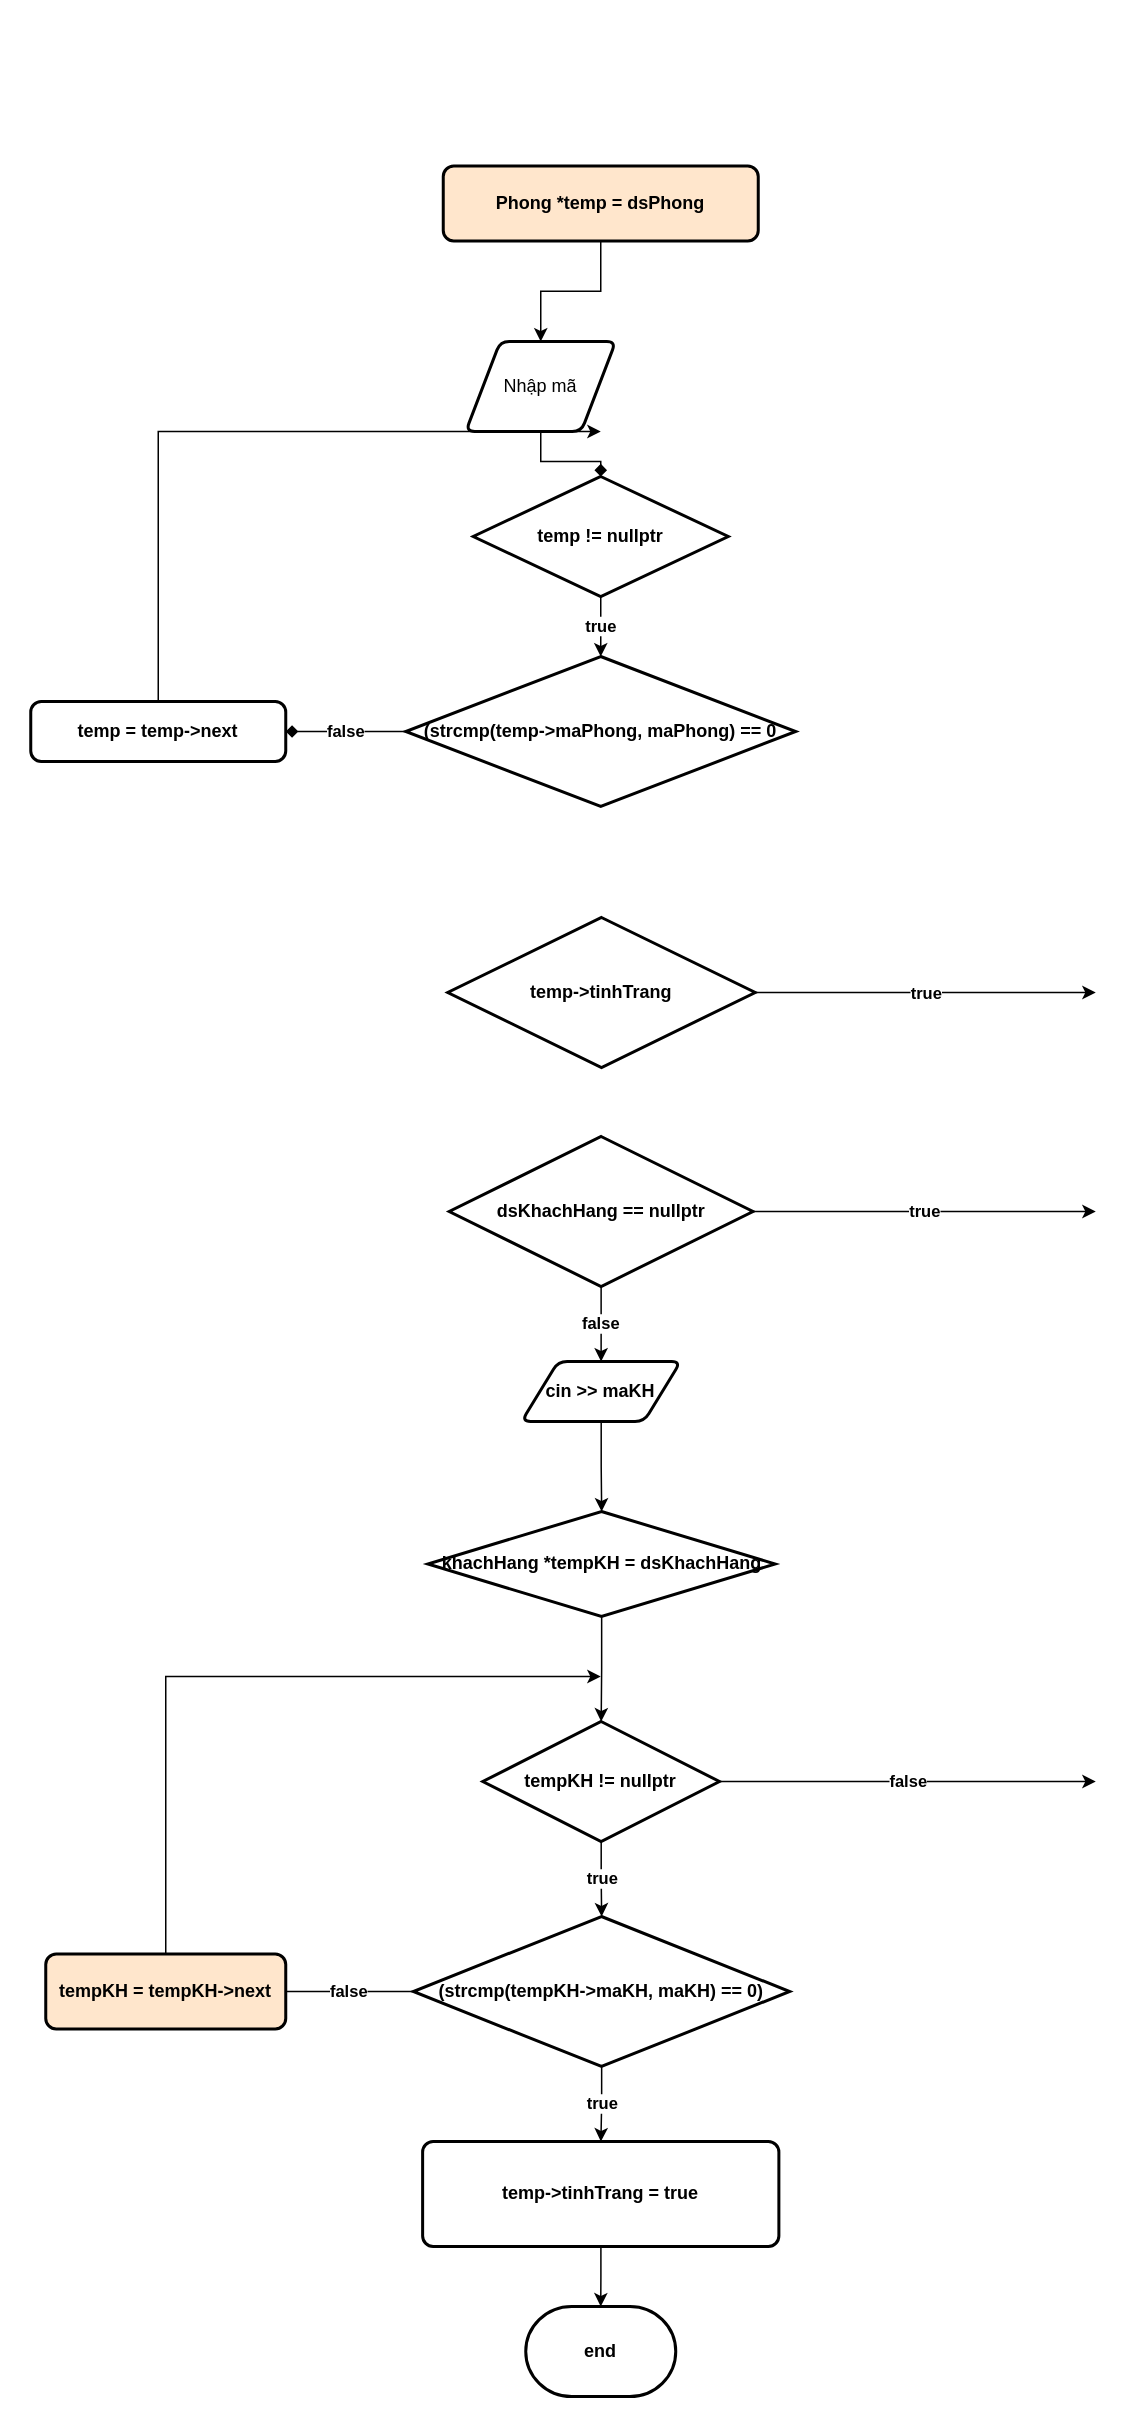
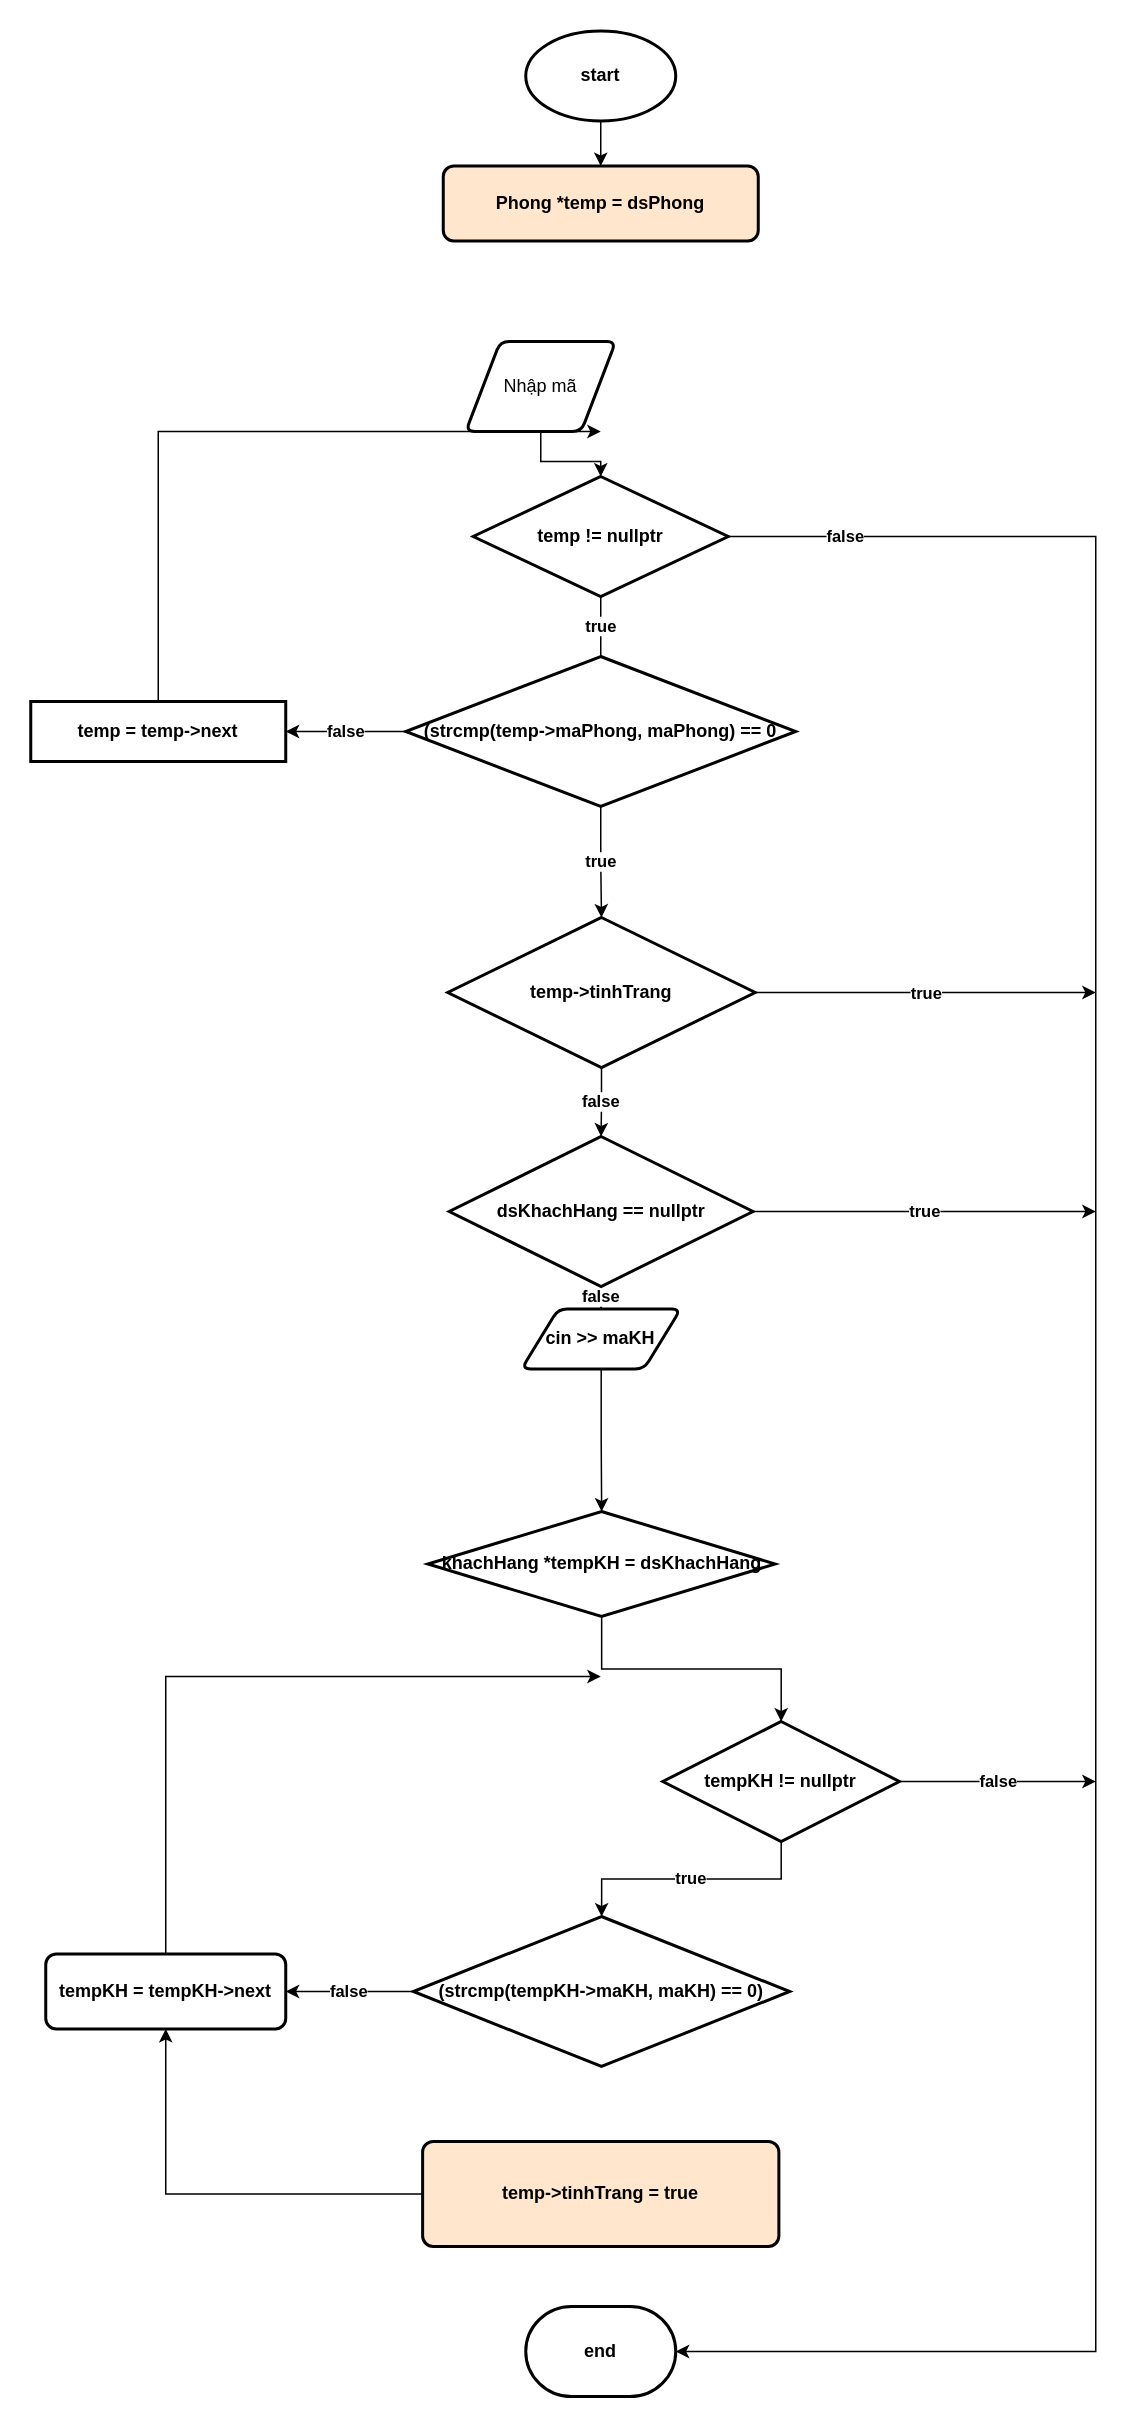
+ <mxCell id="3" value="start" style="strokeWidth=2;html=1;shape=mxgraph.flowchart.start_1;whiteSpace=wrap;fontStyle=1" parent="1" vertex="1"><mxGeometry x="350" y="20" width="100" height="60" as="geometry" /></mxCell>
+ <mxCell id="2" style="edgeStyle=orthogonalEdgeStyle;rounded=0;orthogonalLoop=1;jettySize=auto;html=1;fontStyle=1" parent="1" source="3" target="5" edge="1"><mxGeometry relative="1" as="geometry"><mxPoint x="400" y="150" as="targetPoint" /></mxGeometry></mxCell>
- <mxCell id="4" style="edgeStyle=orthogonalEdgeStyle;rounded=0;orthogonalLoop=1;jettySize=auto;html=1;" edge="1" parent="1" source="5" target="36"><mxGeometry relative="1" as="geometry"><mxPoint x="400" y="207" as="targetPoint" /></mxGeometry></mxCell>
- <mxCell id="35" style="edgeStyle=orthogonalEdgeStyle;rounded=0;orthogonalLoop=1;jettySize=auto;html=1;entryX=0.5;entryY=0;entryDx=0;entryDy=0;entryPerimeter=0;endArrow=diamond;" edge="1" parent="1" source="36" target="8"><mxGeometry relative="1" as="geometry" /></mxCell>
+ <mxCell id="35" style="edgeStyle=orthogonalEdgeStyle;rounded=0;orthogonalLoop=1;jettySize=auto;html=1;entryX=0.5;entryY=0;entryDx=0;entryDy=0;entryPerimeter=0;" edge="1" parent="1" source="36" target="8"><mxGeometry relative="1" as="geometry" /></mxCell>
- <mxCell id="6" value="true" style="edgeStyle=orthogonalEdgeStyle;rounded=0;orthogonalLoop=1;jettySize=auto;html=1;fontStyle=1" parent="1" source="8" target="11" edge="1"><mxGeometry relative="1" as="geometry"><mxPoint x="400" y="497" as="targetPoint" /></mxGeometry></mxCell>
+ <mxCell id="6" value="true" style="edgeStyle=orthogonalEdgeStyle;rounded=0;orthogonalLoop=1;jettySize=auto;html=1;fontStyle=1;endArrow=none;" parent="1" source="8" target="11" edge="1"><mxGeometry relative="1" as="geometry"><mxPoint x="400" y="497" as="targetPoint" /></mxGeometry></mxCell>
- <mxCell id="32" value="temp = temp-&amp;gt;next" style="rounded=1;whiteSpace=wrap;html=1;absoluteArcSize=1;arcSize=14;strokeWidth=2;fontStyle=1" parent="1" vertex="1"><mxGeometry x="20" y="467" width="170" height="40" as="geometry" /></mxCell>
+ <mxCell id="32" value="temp = temp-&amp;gt;next" style="whiteSpace=wrap;html=1;absoluteArcSize=1;arcSize=14;strokeWidth=2;fontStyle=1;rounded=0;" parent="1" vertex="1"><mxGeometry x="20" y="467" width="170" height="40" as="geometry" /></mxCell>
- <mxCell id="10" value="false" style="edgeStyle=orthogonalEdgeStyle;rounded=0;orthogonalLoop=1;jettySize=auto;html=1;fontStyle=1;endArrow=diamond;" parent="1" source="11" target="32" edge="1"><mxGeometry relative="1" as="geometry"><mxPoint x="170" y="547" as="targetPoint" /></mxGeometry></mxCell>
+ <mxCell id="10" value="false" style="edgeStyle=orthogonalEdgeStyle;rounded=0;orthogonalLoop=1;jettySize=auto;html=1;fontStyle=1" parent="1" source="11" target="32" edge="1"><mxGeometry relative="1" as="geometry"><mxPoint x="170" y="547" as="targetPoint" /></mxGeometry></mxCell>
+ <mxCell id="9" value="true" style="edgeStyle=orthogonalEdgeStyle;rounded=0;orthogonalLoop=1;jettySize=auto;html=1;fontStyle=1" parent="1" source="11" target="14" edge="1"><mxGeometry relative="1" as="geometry"><mxPoint x="400" y="667" as="targetPoint" /></mxGeometry></mxCell>
+ <mxCell id="12" value="false" style="edgeStyle=orthogonalEdgeStyle;rounded=0;orthogonalLoop=1;jettySize=auto;html=1;entryX=0.5;entryY=0;entryDx=0;entryDy=0;entryPerimeter=0;fontStyle=1" parent="1" source="14" target="17" edge="1"><mxGeometry relative="1" as="geometry"><mxPoint x="400.5" y="781" as="targetPoint" /></mxGeometry></mxCell>
- <mxCell id="19" value="cin &amp;gt;&amp;gt; maKH" style="shape=parallelogram;html=1;strokeWidth=2;perimeter=parallelogramPerimeter;whiteSpace=wrap;rounded=1;arcSize=12;size=0.23;fontStyle=1" parent="1" vertex="1"><mxGeometry x="347.22" y="907" width="106.06" height="40" as="geometry" /></mxCell>
+ <mxCell id="19" value="cin &amp;gt;&amp;gt; maKH" style="shape=parallelogram;html=1;strokeWidth=2;perimeter=parallelogramPerimeter;whiteSpace=wrap;rounded=1;arcSize=12;size=0.23;fontStyle=1" parent="1" vertex="1"><mxGeometry x="347.22" y="872" width="106.06" height="40" as="geometry" /></mxCell>
+ <mxCell id="7" value="false" style="edgeStyle=orthogonalEdgeStyle;rounded=0;orthogonalLoop=1;jettySize=auto;html=1;exitX=1;exitY=0.5;exitDx=0;exitDy=0;exitPerimeter=0;entryX=1;entryY=0.5;entryDx=0;entryDy=0;entryPerimeter=0;fontStyle=1" parent="1" source="8" target="30" edge="1"><mxGeometry x="-0.91" relative="1" as="geometry"><mxPoint x="730" y="1777" as="targetPoint" /><Array as="points"><mxPoint x="730" y="357" /><mxPoint x="730" y="1567" /></Array><mxPoint as="offset" /></mxGeometry></mxCell>
- <mxCell id="24" value="tempKH != nullptr" style="strokeWidth=2;html=1;shape=mxgraph.flowchart.decision;whiteSpace=wrap;fontStyle=1" parent="1" vertex="1"><mxGeometry x="321.38" y="1147" width="157.75" height="80" as="geometry" /></mxCell>
+ <mxCell id="24" value="tempKH != nullptr" style="strokeWidth=2;html=1;shape=mxgraph.flowchart.decision;whiteSpace=wrap;fontStyle=1" parent="1" vertex="1"><mxGeometry x="441.38" y="1147" width="157.75" height="80" as="geometry" /></mxCell>
- <mxCell id="34" value="tempKH = tempKH-&amp;gt;next" style="rounded=1;whiteSpace=wrap;html=1;absoluteArcSize=1;arcSize=14;strokeWidth=2;fontStyle=1;fillColor=#ffe6cc;" parent="1" vertex="1"><mxGeometry x="30" y="1302" width="160" height="50" as="geometry" /></mxCell>
+ <mxCell id="34" value="tempKH = tempKH-&amp;gt;next" style="rounded=1;whiteSpace=wrap;html=1;absoluteArcSize=1;arcSize=14;strokeWidth=2;fontStyle=1" parent="1" vertex="1"><mxGeometry x="30" y="1302" width="160" height="50" as="geometry" /></mxCell>
- <mxCell id="26" value="false" style="edgeStyle=orthogonalEdgeStyle;rounded=0;orthogonalLoop=1;jettySize=auto;html=1;fontStyle=1;endArrow=none;" parent="1" source="27" target="34" edge="1"><mxGeometry relative="1" as="geometry"><mxPoint x="160" y="1391" as="targetPoint" /></mxGeometry></mxCell>
+ <mxCell id="26" value="false" style="edgeStyle=orthogonalEdgeStyle;rounded=0;orthogonalLoop=1;jettySize=auto;html=1;fontStyle=1" parent="1" source="27" target="34" edge="1"><mxGeometry relative="1" as="geometry"><mxPoint x="160" y="1391" as="targetPoint" /></mxGeometry></mxCell>
- <mxCell id="25" value="true" style="edgeStyle=orthogonalEdgeStyle;rounded=0;orthogonalLoop=1;jettySize=auto;html=1;fontStyle=1" parent="1" source="27" target="29" edge="1"><mxGeometry relative="1" as="geometry"><mxPoint x="400.5" y="1511" as="targetPoint" /></mxGeometry></mxCell>
- <mxCell id="29" value="temp-&amp;gt;tinhTrang = true" style="rounded=1;whiteSpace=wrap;html=1;absoluteArcSize=1;arcSize=14;strokeWidth=2;fontStyle=1" parent="1" vertex="1"><mxGeometry x="281.25" y="1427" width="237.5" height="70" as="geometry" /></mxCell>
+ <mxCell id="29" value="temp-&amp;gt;tinhTrang = true" style="rounded=1;whiteSpace=wrap;html=1;absoluteArcSize=1;arcSize=14;strokeWidth=2;fontStyle=1;fillColor=#ffe6cc;" parent="1" vertex="1"><mxGeometry x="281.25" y="1427" width="237.5" height="70" as="geometry" /></mxCell>
- <mxCell id="28" style="edgeStyle=orthogonalEdgeStyle;rounded=0;orthogonalLoop=1;jettySize=auto;html=1;fontStyle=1" parent="1" source="29" target="30" edge="1"><mxGeometry relative="1" as="geometry"><mxPoint x="400.5" y="1651" as="targetPoint" /></mxGeometry></mxCell>
+ <mxCell id="28" style="edgeStyle=orthogonalEdgeStyle;rounded=0;orthogonalLoop=1;jettySize=auto;html=1;fontStyle=1;" parent="1" source="29" target="34" edge="1"><mxGeometry relative="1" as="geometry"><mxPoint x="400.5" y="1651" as="targetPoint" /></mxGeometry></mxCell>
